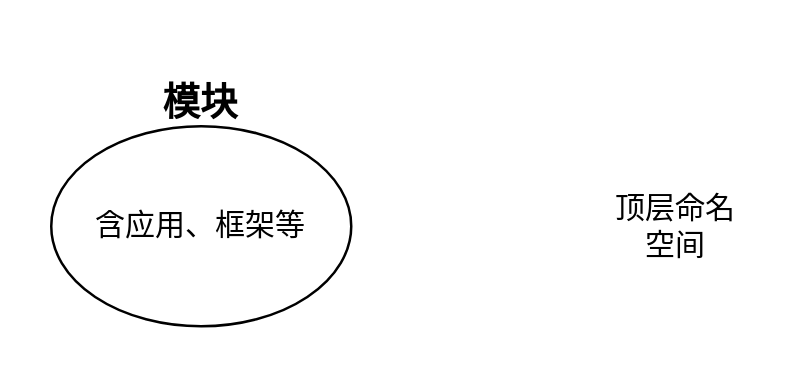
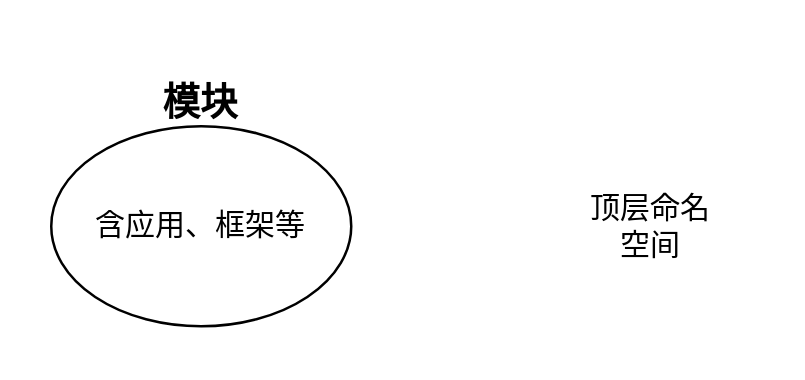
- <mxCell id="3" value="顶层命名空间" style="text;html=1;strokeColor=none;fillColor=none;align=center;verticalAlign=middle;whiteSpace=wrap;rounded=0;" parent="1" vertex="1"><mxGeometry x="240" y="75" width="60" height="30" as="geometry" /></mxCell>
+ <mxCell id="3" value="顶层命名空间" style="text;html=1;strokeColor=none;fillColor=none;align=center;verticalAlign=middle;whiteSpace=wrap;rounded=0;" parent="1" vertex="1"><mxGeometry x="230" y="75" width="60" height="30" as="geometry" /></mxCell>
